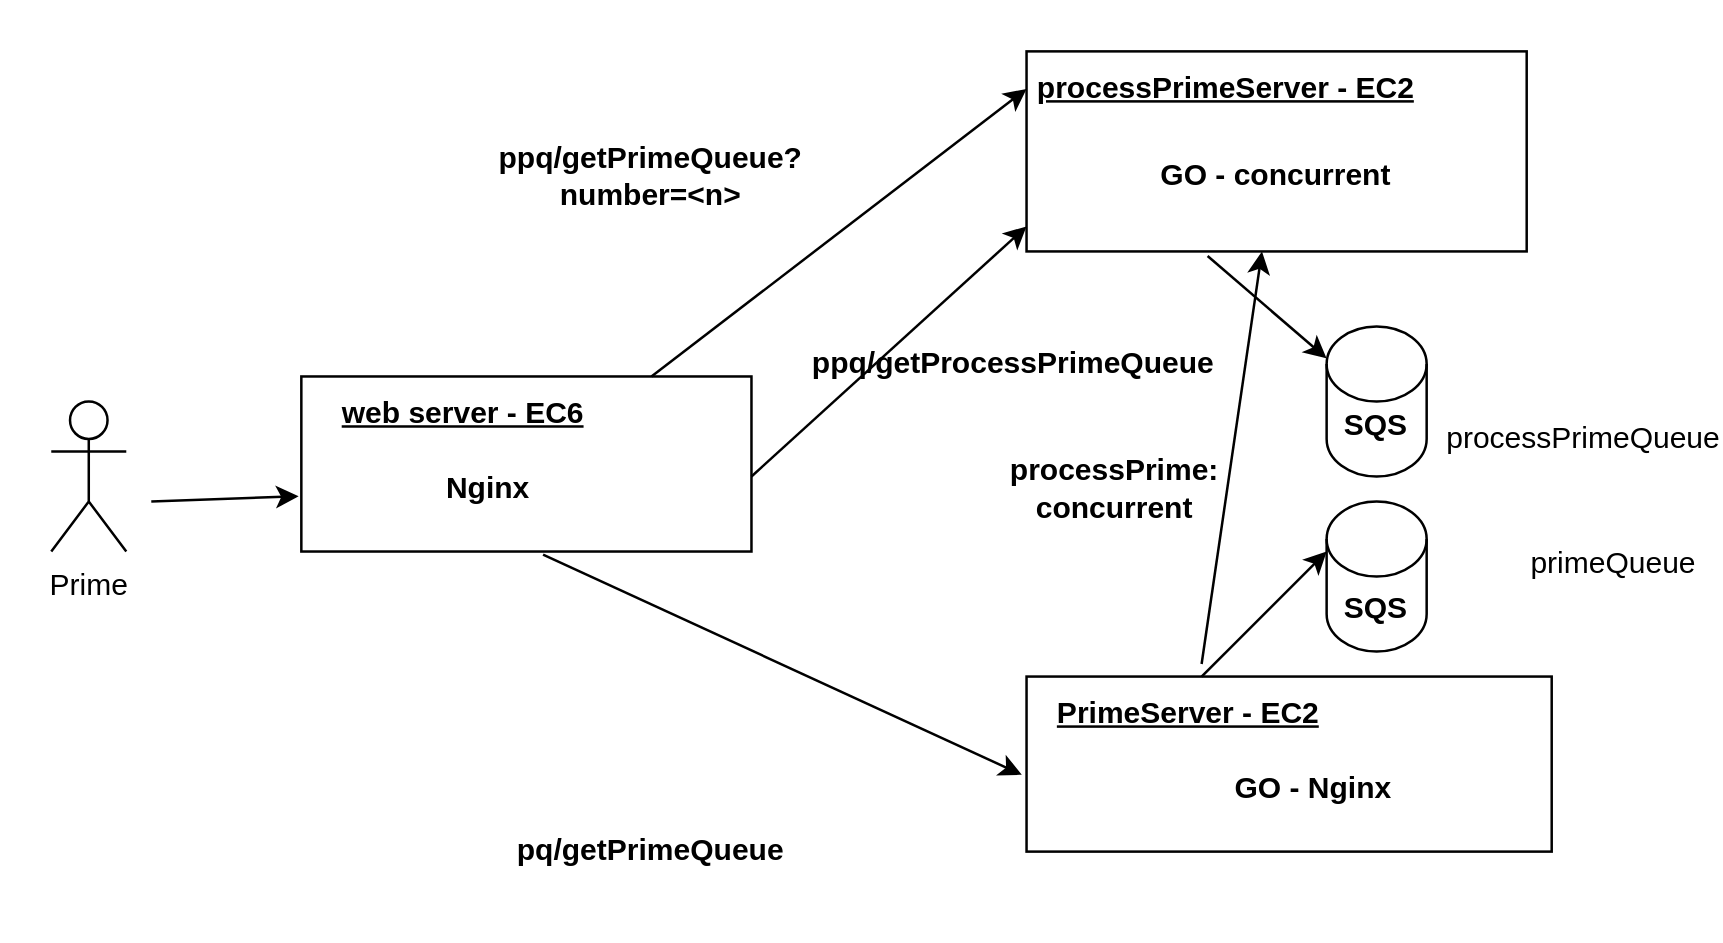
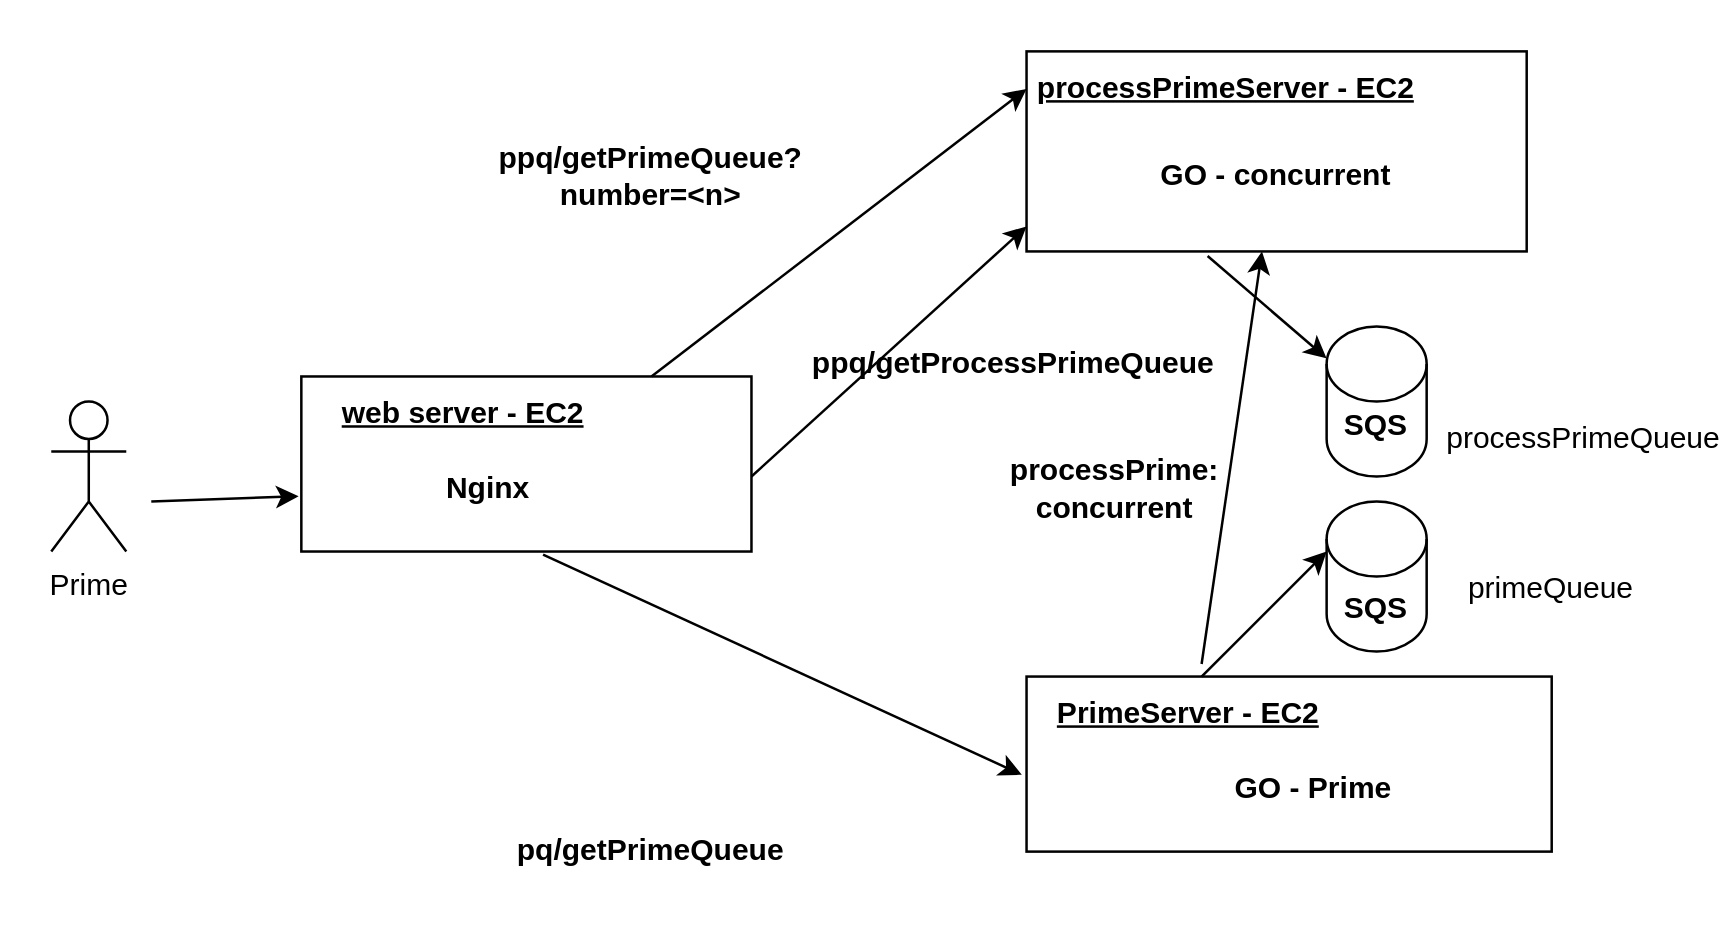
- <mxCell id="9" value="&lt;u&gt;web server - EC6&lt;/u&gt;" style="text;html=1;strokeColor=none;fillColor=none;align=center;verticalAlign=middle;whiteSpace=wrap;rounded=0;fontStyle=1" parent="1" vertex="1"><mxGeometry x="120" y="150" width="130" height="30" as="geometry" /></mxCell>
+ <mxCell id="9" value="&lt;u&gt;web server - EC2&lt;/u&gt;" style="text;html=1;strokeColor=none;fillColor=none;align=center;verticalAlign=middle;whiteSpace=wrap;rounded=0;fontStyle=1" parent="1" vertex="1"><mxGeometry x="120" y="150" width="130" height="30" as="geometry" /></mxCell>
- <mxCell id="22" value="primeQueue" style="text;html=1;strokeColor=none;fillColor=none;align=center;verticalAlign=middle;whiteSpace=wrap;rounded=0;" parent="1" vertex="1"><mxGeometry x="615" y="210" width="60" height="30" as="geometry" /></mxCell>
+ <mxCell id="22" value="primeQueue" style="text;html=1;strokeColor=none;fillColor=none;align=center;verticalAlign=middle;whiteSpace=wrap;rounded=0;" parent="1" vertex="1"><mxGeometry x="590" y="220" width="60" height="30" as="geometry" /></mxCell>
- <mxCell id="7" value="GO - Nginx" style="text;html=1;strokeColor=none;fillColor=none;align=center;verticalAlign=middle;whiteSpace=wrap;rounded=0;fontStyle=1" parent="1" vertex="1"><mxGeometry x="460" y="300" width="130" height="30" as="geometry" /></mxCell>
+ <mxCell id="7" value="GO - Prime" style="text;html=1;strokeColor=none;fillColor=none;align=center;verticalAlign=middle;whiteSpace=wrap;rounded=0;fontStyle=1" parent="1" vertex="1"><mxGeometry x="460" y="300" width="130" height="30" as="geometry" /></mxCell>
